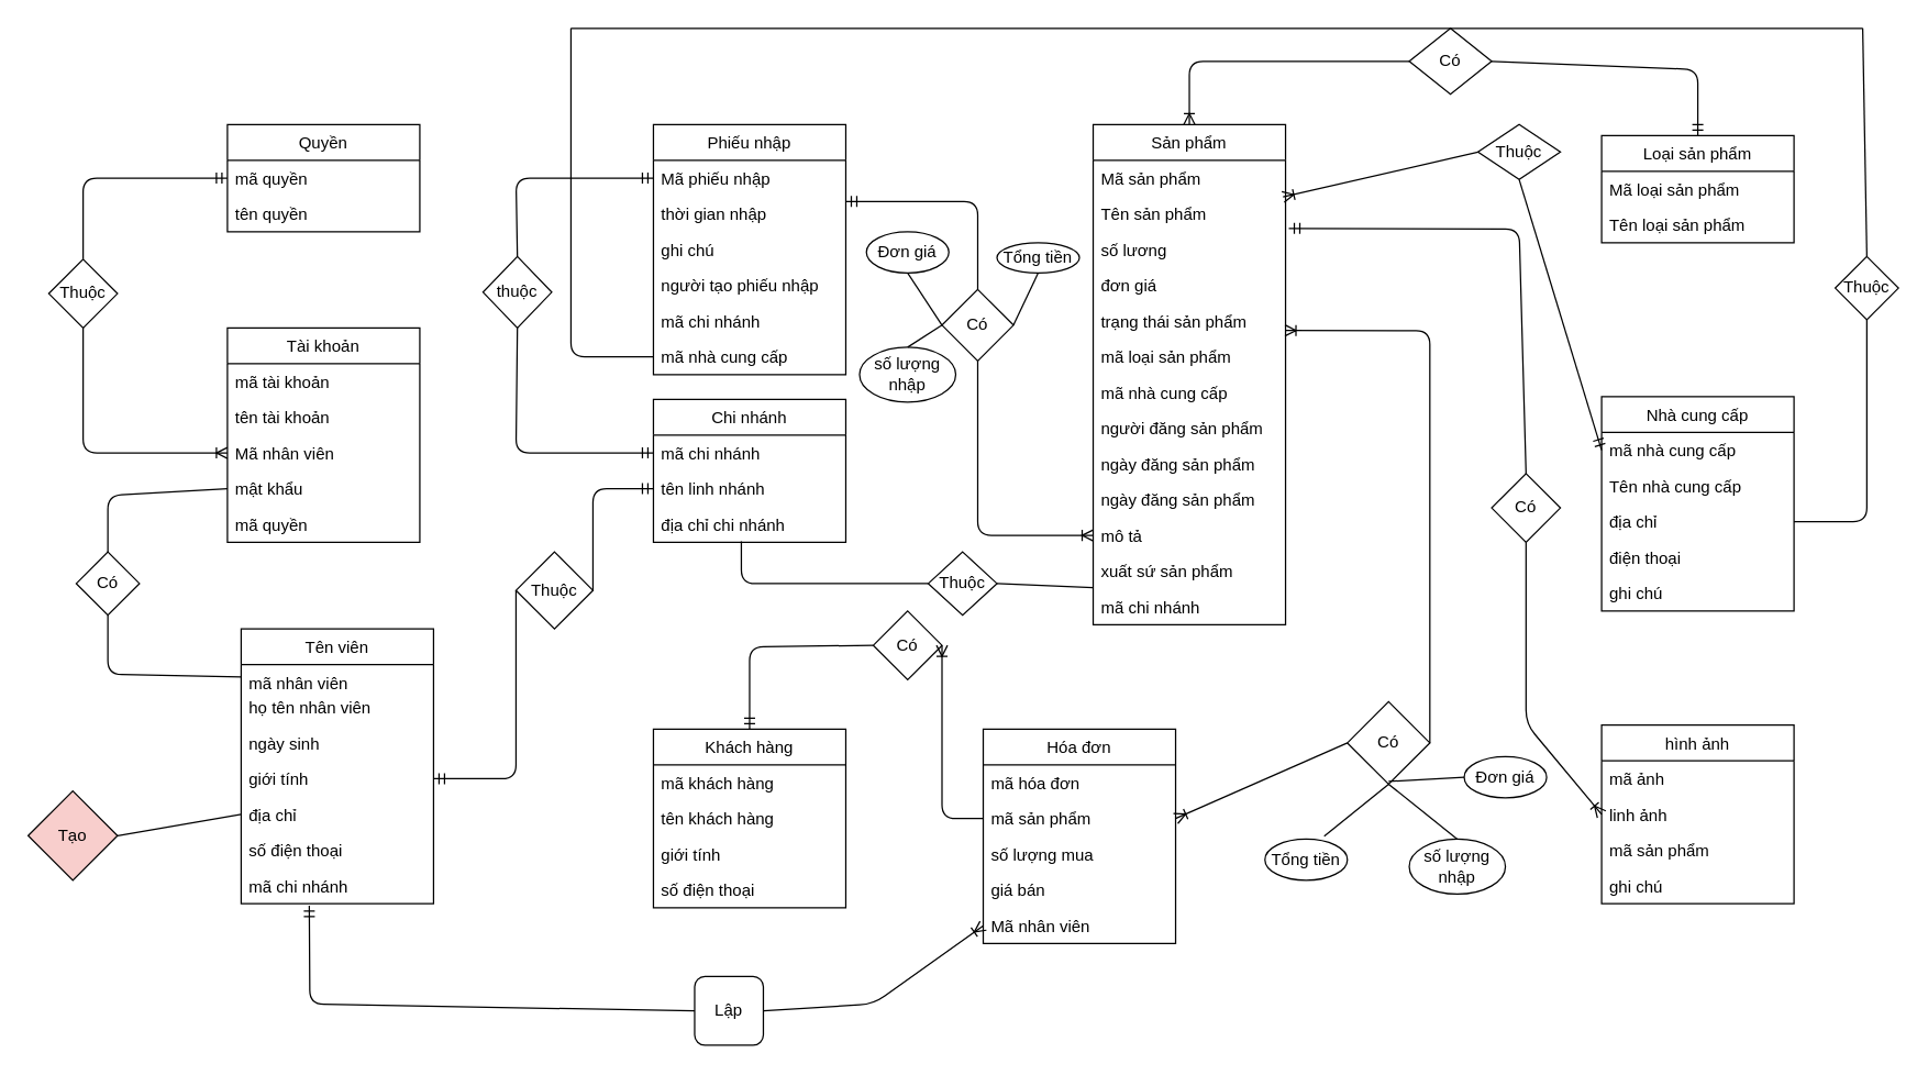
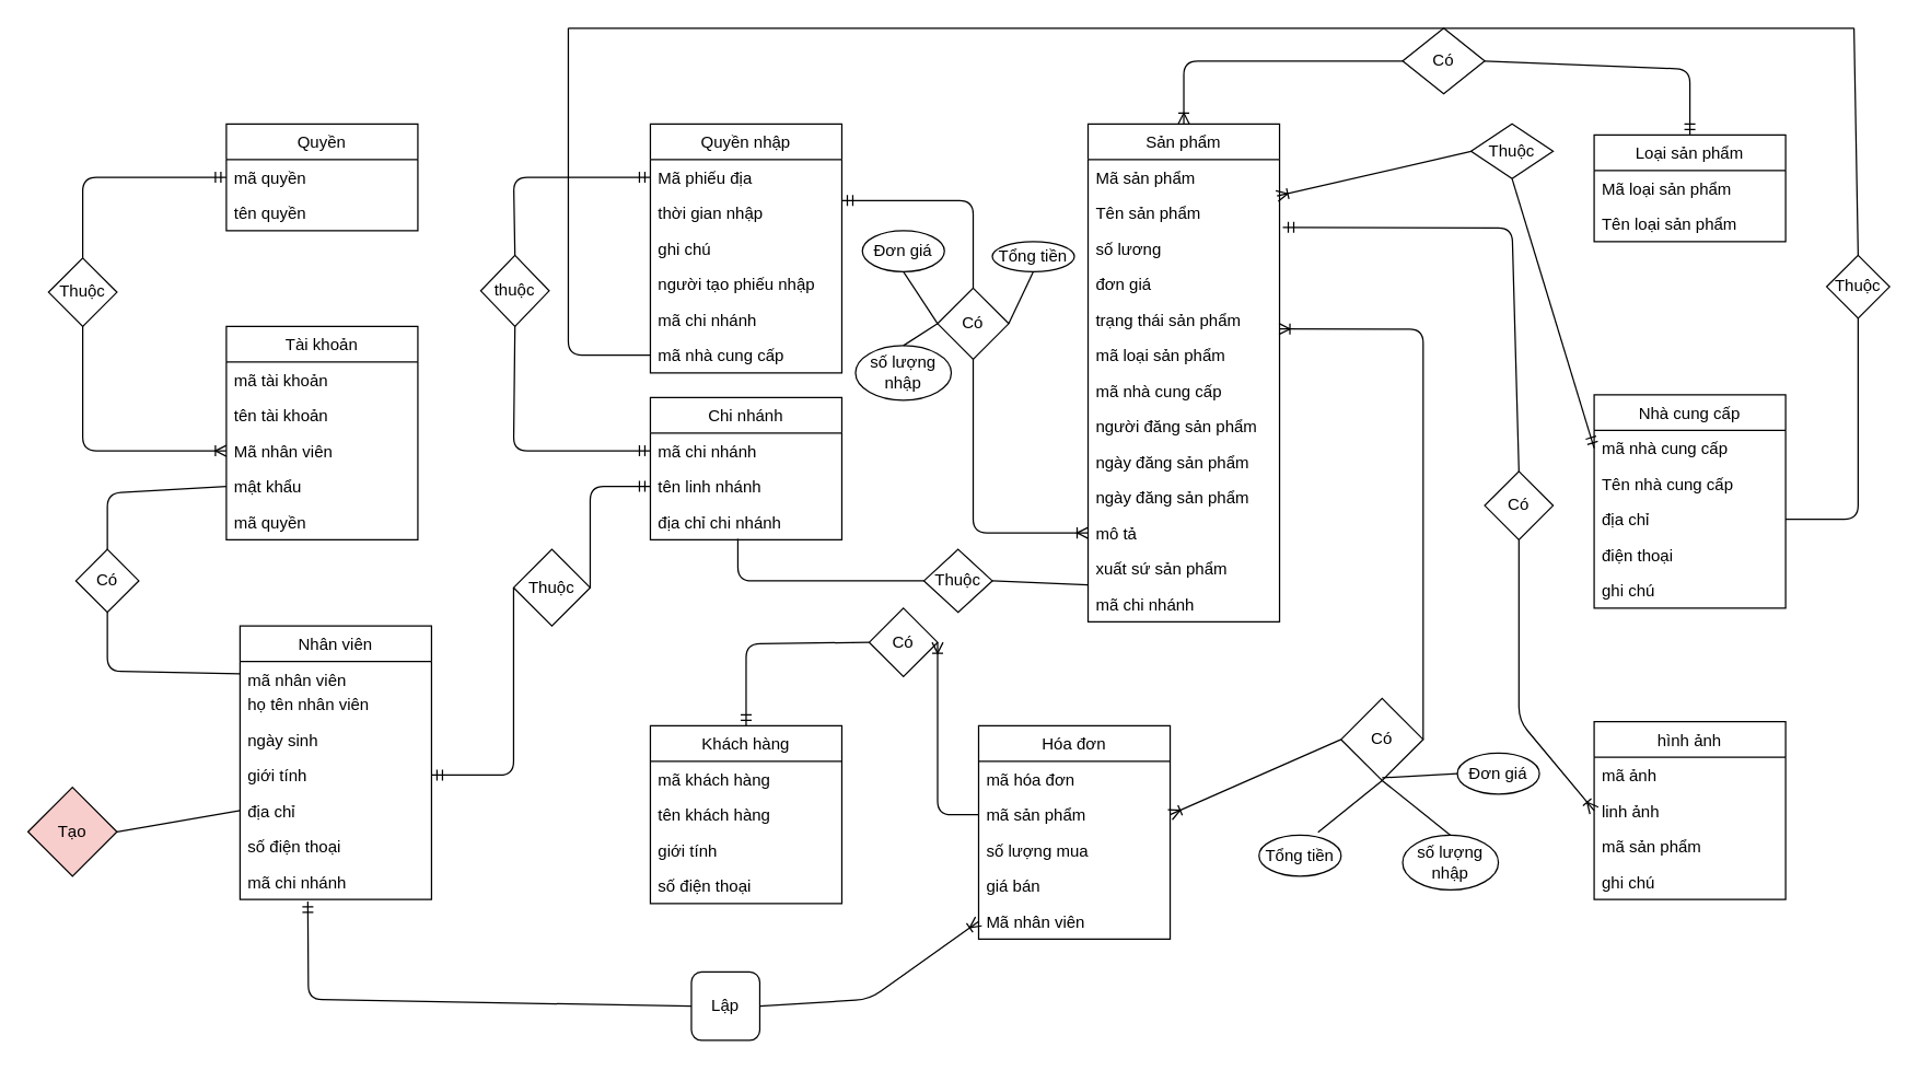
- <mxCell id="13" value="Phiếu nhập" style="swimlane;fontStyle=0;childLayout=stackLayout;horizontal=1;startSize=26;fillColor=none;horizontalStack=0;resizeParent=1;resizeParentMax=0;resizeLast=0;collapsible=1;marginBottom=0;" parent="1" vertex="1"><mxGeometry x="475" y="90" width="140" height="182" as="geometry" /></mxCell>
+ <mxCell id="13" value="Quyền nhập" style="swimlane;fontStyle=0;childLayout=stackLayout;horizontal=1;startSize=26;fillColor=none;horizontalStack=0;resizeParent=1;resizeParentMax=0;resizeLast=0;collapsible=1;marginBottom=0;" parent="1" vertex="1"><mxGeometry x="475" y="90" width="140" height="182" as="geometry" /></mxCell>
- <mxCell id="14" value="Mã phiếu nhập" style="text;strokeColor=none;fillColor=none;align=left;verticalAlign=top;spacingLeft=4;spacingRight=4;overflow=hidden;rotatable=0;points=[[0,0.5],[1,0.5]];portConstraint=eastwest;" parent="13" vertex="1"><mxGeometry y="26" width="140" height="26" as="geometry" /></mxCell>
+ <mxCell id="14" value="Mã phiếu địa" style="text;strokeColor=none;fillColor=none;align=left;verticalAlign=top;spacingLeft=4;spacingRight=4;overflow=hidden;rotatable=0;points=[[0,0.5],[1,0.5]];portConstraint=eastwest;" parent="13" vertex="1"><mxGeometry y="26" width="140" height="26" as="geometry" /></mxCell>
- <mxCell id="20" value="Tên viên" style="swimlane;fontStyle=0;childLayout=stackLayout;horizontal=1;startSize=26;fillColor=none;horizontalStack=0;resizeParent=1;resizeParentMax=0;resizeLast=0;collapsible=1;marginBottom=0;" parent="1" vertex="1"><mxGeometry x="175" y="457" width="140" height="200" as="geometry" /></mxCell>
+ <mxCell id="20" value="Nhân viên" style="swimlane;fontStyle=0;childLayout=stackLayout;horizontal=1;startSize=26;fillColor=none;horizontalStack=0;resizeParent=1;resizeParentMax=0;resizeLast=0;collapsible=1;marginBottom=0;" parent="1" vertex="1"><mxGeometry x="175" y="457" width="140" height="200" as="geometry" /></mxCell>
